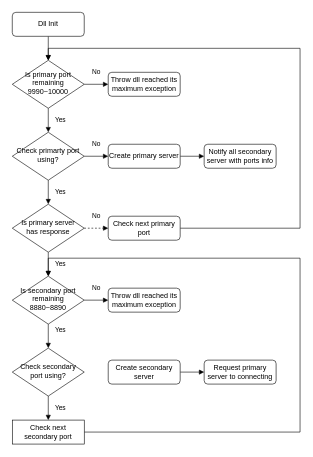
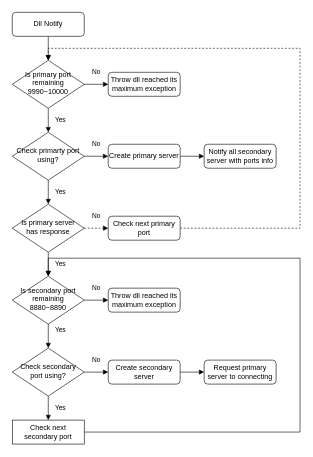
- <mxCell id="3" value="Dll Init" style="rounded=1;whiteSpace=wrap;html=1;fontSize=12;glass=0;strokeWidth=1;shadow=0;" vertex="1" parent="1"><mxGeometry x="20" y="20" width="120" height="40" as="geometry" /></mxCell>
+ <mxCell id="3" value="Dll Notify" style="rounded=1;whiteSpace=wrap;html=1;fontSize=12;glass=0;strokeWidth=1;shadow=0;" vertex="1" parent="1"><mxGeometry x="20" y="20" width="120" height="40" as="geometry" /></mxCell>
- <mxCell id="22" style="edgeStyle=orthogonalEdgeStyle;rounded=0;orthogonalLoop=1;jettySize=auto;html=1;exitX=1;exitY=0.5;exitDx=0;exitDy=0;entryX=0.5;entryY=0;entryDx=0;entryDy=0;endArrow=block;endFill=1;" edge="1" parent="1" source="23" target="6"><mxGeometry relative="1" as="geometry"><Array as="points"><mxPoint x="499.94" y="380" /><mxPoint x="499.94" y="80" /><mxPoint x="79.94" y="80" /></Array></mxGeometry></mxCell>
+ <mxCell id="22" style="edgeStyle=orthogonalEdgeStyle;rounded=0;orthogonalLoop=1;jettySize=auto;html=1;exitX=1;exitY=0.5;exitDx=0;exitDy=0;entryX=0.5;entryY=0;entryDx=0;entryDy=0;endArrow=block;endFill=1;dashed=1;" edge="1" parent="1" source="23" target="6"><mxGeometry relative="1" as="geometry"><Array as="points"><mxPoint x="499.94" y="380" /><mxPoint x="499.94" y="80" /><mxPoint x="79.94" y="80" /></Array></mxGeometry></mxCell>
+ <mxCell id="14" value="No" style="edgeStyle=orthogonalEdgeStyle;rounded=0;orthogonalLoop=1;jettySize=auto;html=1;entryX=0;entryY=0.5;entryDx=0;entryDy=0;endArrow=block;endFill=1;" edge="1" parent="1" source="15" target="29"><mxGeometry y="20" relative="1" as="geometry"><mxPoint as="offset" /></mxGeometry></mxCell>
